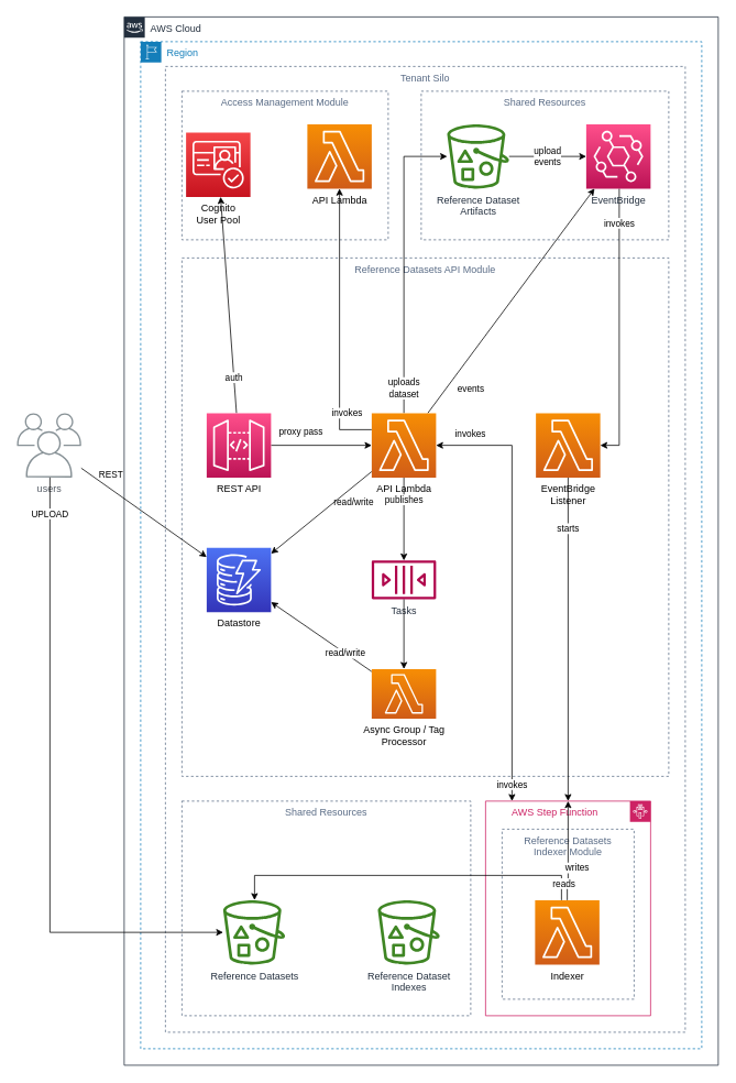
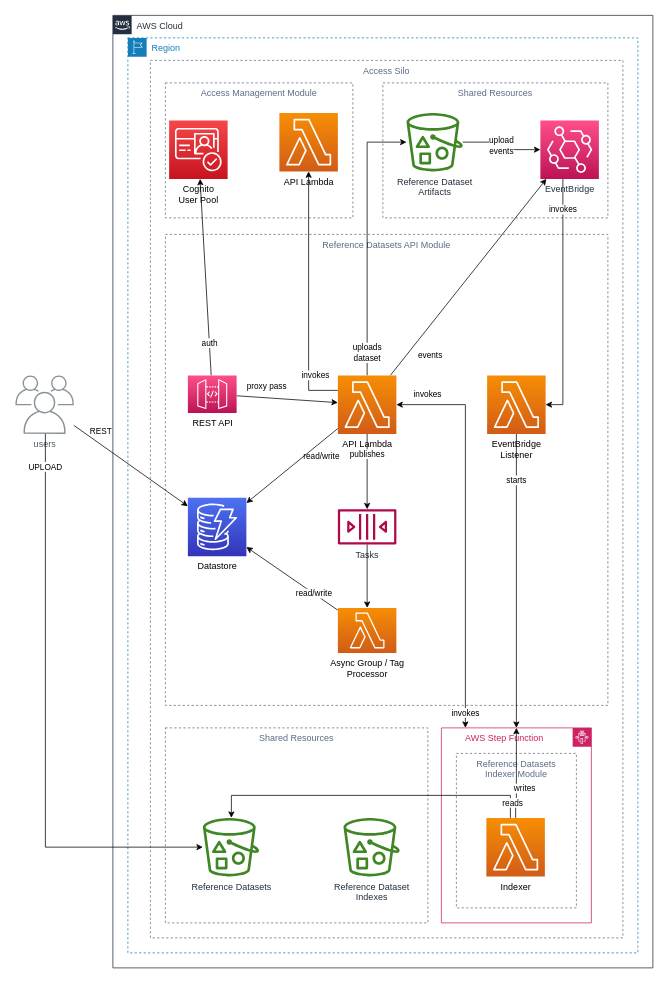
- <mxCell id="2" value="Tenant Silo" style="fillColor=none;strokeColor=#5A6C86;dashed=1;verticalAlign=top;fontStyle=0;fontColor=#5A6C86;labelBackgroundColor=none;" parent="1" vertex="1"><mxGeometry x="200" y="80" width="630" height="1170" as="geometry" /></mxCell>
+ <mxCell id="2" value="Access Silo" style="fillColor=none;strokeColor=#5A6C86;dashed=1;verticalAlign=top;fontStyle=0;fontColor=#5A6C86;labelBackgroundColor=none;" parent="1" vertex="1"><mxGeometry x="200" y="80" width="630" height="1170" as="geometry" /></mxCell>
- <mxCell id="20" value="EventBridge" style="sketch=0;points=[[0,0,0],[0.25,0,0],[0.5,0,0],[0.75,0,0],[1,0,0],[0,1,0],[0.25,1,0],[0.5,1,0],[0.75,1,0],[1,1,0],[0,0.25,0],[0,0.5,0],[0,0.75,0],[1,0.25,0],[1,0.5,0],[1,0.75,0]];outlineConnect=0;fontColor=#232F3E;gradientColor=#FF4F8B;gradientDirection=north;fillColor=#BC1356;strokeColor=#ffffff;dashed=0;verticalLabelPosition=bottom;verticalAlign=top;align=center;html=1;fontSize=12;fontStyle=0;aspect=fixed;shape=mxgraph.aws4.resourceIcon;resIcon=mxgraph.aws4.eventbridge;" parent="4" vertex="1"><mxGeometry x="560" y="130" width="78" height="78" as="geometry" /></mxCell>
+ <mxCell id="20" value="EventBridge" style="sketch=0;points=[[0,0,0],[0.25,0,0],[0.5,0,0],[0.75,0,0],[1,0,0],[0,1,0],[0.25,1,0],[0.5,1,0],[0.75,1,0],[1,1,0],[0,0.25,0],[0,0.5,0],[0,0.75,0],[1,0.25,0],[1,0.5,0],[1,0.75,0]];outlineConnect=0;fontColor=#232F3E;gradientColor=#FF4F8B;gradientDirection=north;fillColor=#BC1356;strokeColor=#ffffff;dashed=0;verticalLabelPosition=bottom;verticalAlign=top;align=center;html=1;fontSize=12;fontStyle=0;aspect=fixed;shape=mxgraph.aws4.resourceIcon;resIcon=mxgraph.aws4.eventbridge;" parent="4" vertex="1"><mxGeometry x="570" y="140" width="78" height="78" as="geometry" /></mxCell>
- <mxCell id="16" value="REST API" style="sketch=0;points=[[0,0,0],[0.25,0,0],[0.5,0,0],[0.75,0,0],[1,0,0],[0,1,0],[0.25,1,0],[0.5,1,0],[0.75,1,0],[1,1,0],[0,0.25,0],[0,0.5,0],[0,0.75,0],[1,0.25,0],[1,0.5,0],[1,0.75,0]];outlineConnect=0;fontColor=#000000;gradientColor=#FF4F8B;gradientDirection=north;fillColor=#BC1356;strokeColor=#ffffff;dashed=0;verticalLabelPosition=bottom;verticalAlign=top;align=center;html=1;fontSize=12;fontStyle=0;aspect=fixed;shape=mxgraph.aws4.resourceIcon;resIcon=mxgraph.aws4.api_gateway;labelBackgroundColor=none;" parent="4" vertex="1"><mxGeometry x="100" y="480" width="78" height="78" as="geometry" /></mxCell>
+ <mxCell id="16" value="REST API" style="sketch=0;points=[[0,0,0],[0.25,0,0],[0.5,0,0],[0.75,0,0],[1,0,0],[0,1,0],[0.25,1,0],[0.5,1,0],[0.75,1,0],[1,1,0],[0,0.25,0],[0,0.5,0],[0,0.75,0],[1,0.25,0],[1,0.5,0],[1,0.75,0]];outlineConnect=0;fontColor=#000000;gradientColor=#FF4F8B;gradientDirection=north;fillColor=#BC1356;strokeColor=#ffffff;dashed=0;verticalLabelPosition=bottom;verticalAlign=top;align=center;html=1;fontSize=12;fontStyle=0;aspect=fixed;shape=mxgraph.aws4.resourceIcon;resIcon=mxgraph.aws4.api_gateway;labelBackgroundColor=none;" parent="4" vertex="1"><mxGeometry x="100" y="480" width="65" height="50" as="geometry" /></mxCell>
